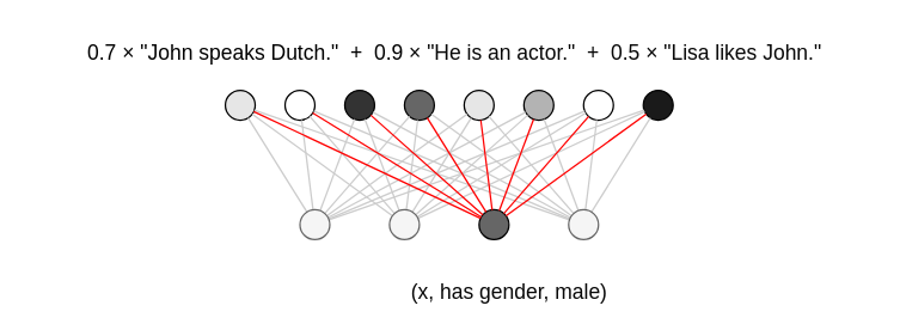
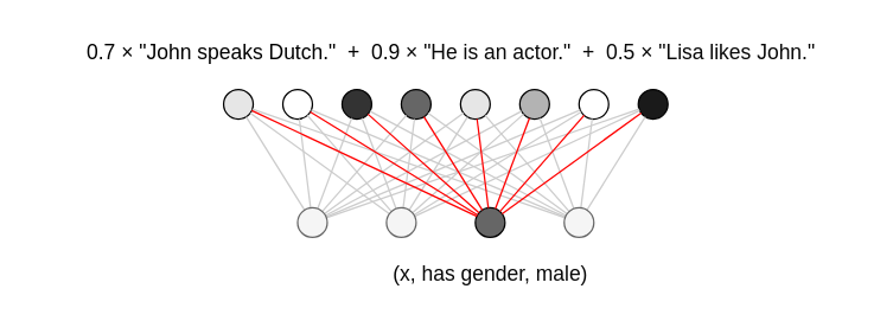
- <mxCell id="47" value="&lt;span style=&quot;background-color: rgb(255, 255, 255); color: rgb(8, 8, 8); font-size: 14px;&quot;&gt;(x, has gender, male)&lt;br style=&quot;font-size: 14px;&quot;&gt;&lt;/span&gt;" style="text;html=1;strokeColor=none;fillColor=none;align=center;verticalAlign=middle;whiteSpace=wrap;rounded=0;fontSize=14;" vertex="1" parent="1"><mxGeometry x="268.75" y="185" width="142.5" height="20" as="geometry" /></mxCell>
+ <mxCell id="47" value="&lt;span style=&quot;background-color: rgb(255, 255, 255); color: rgb(8, 8, 8); font-size: 14px;&quot;&gt;(x, has gender, male)&lt;br style=&quot;font-size: 14px;&quot;&gt;&lt;/span&gt;" style="text;html=1;strokeColor=none;fillColor=none;align=center;verticalAlign=middle;whiteSpace=wrap;rounded=0;fontSize=14;" vertex="1" parent="1"><mxGeometry x="258.75" y="175" width="142.5" height="20" as="geometry" /></mxCell>
